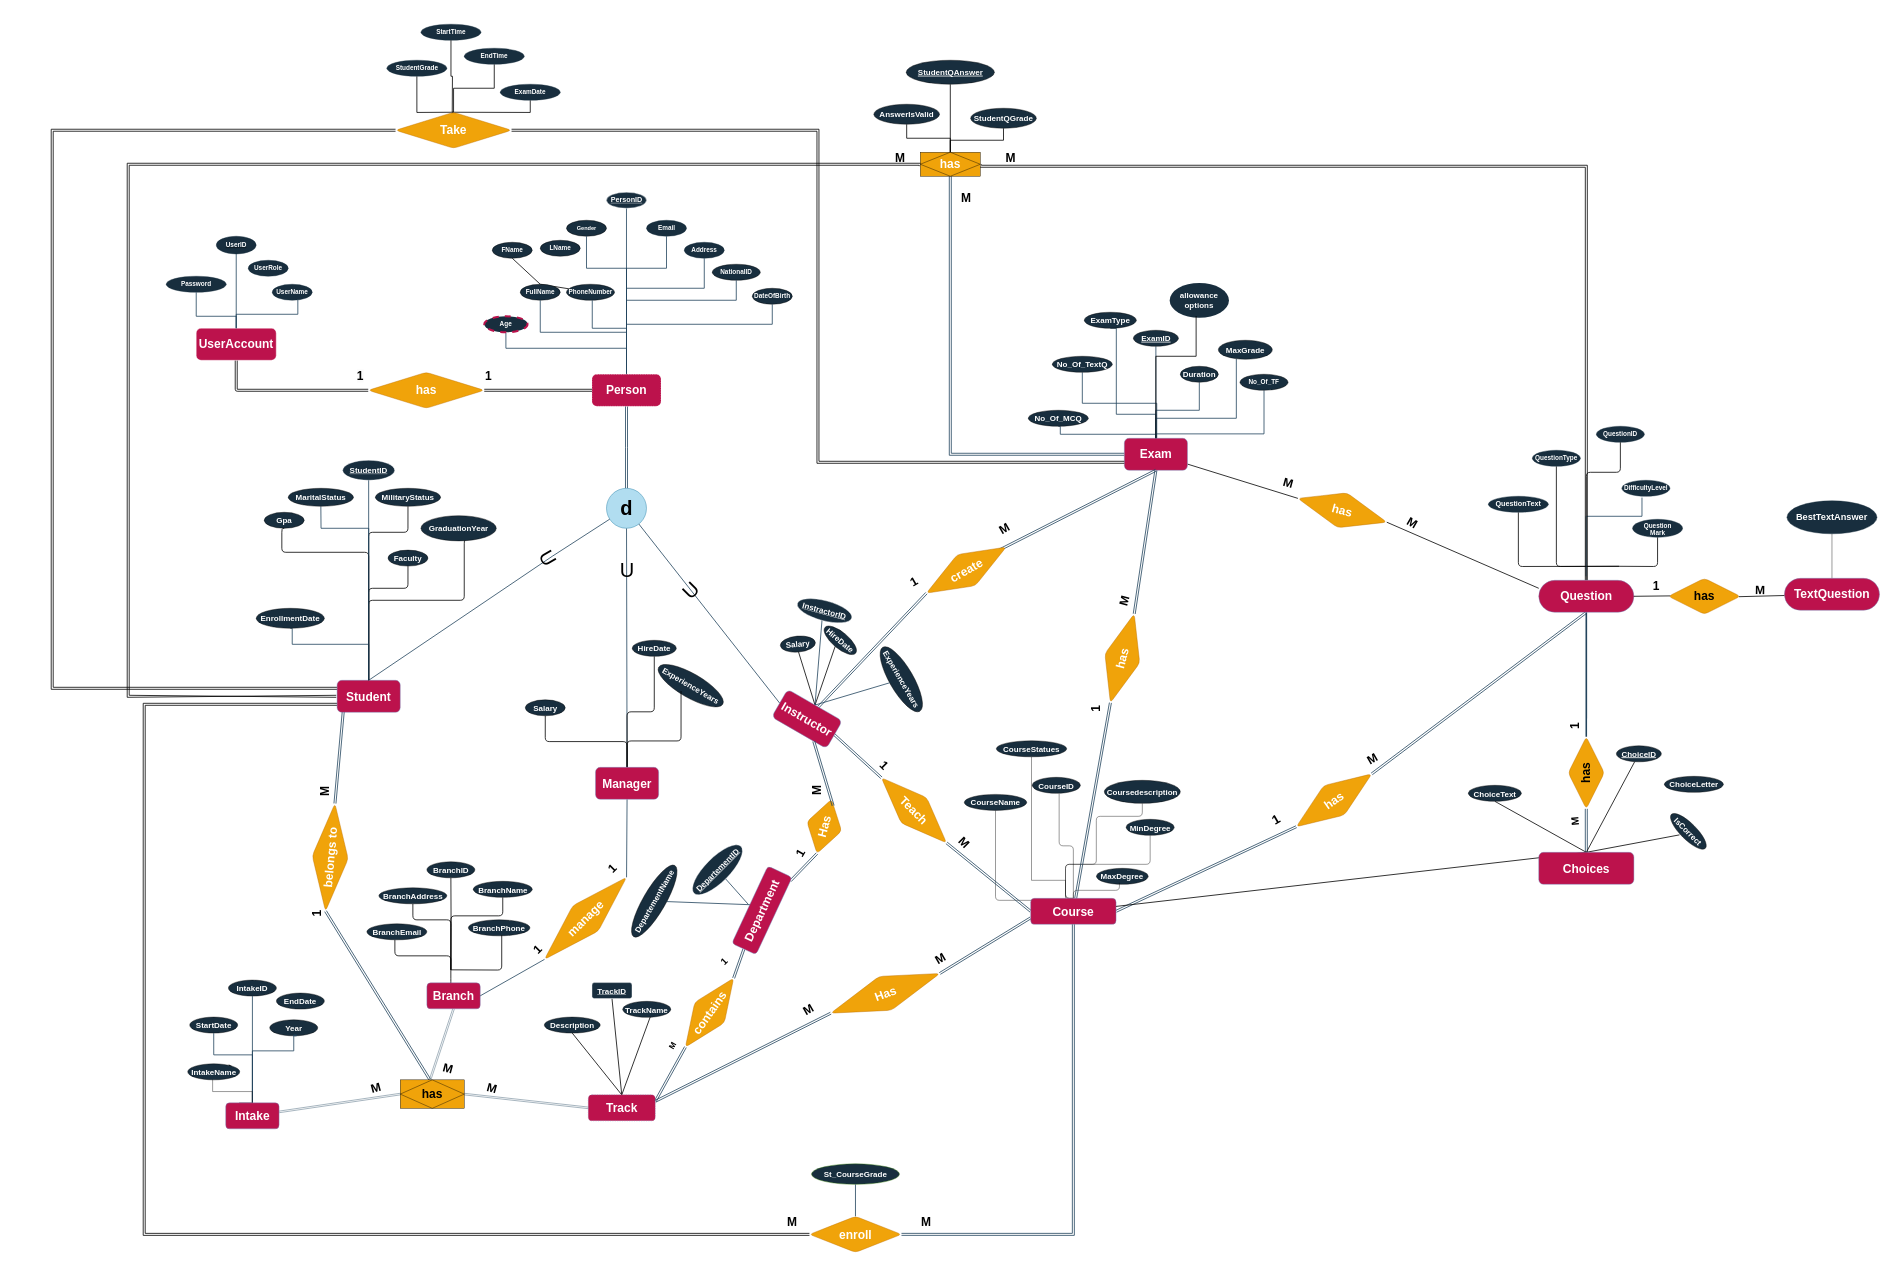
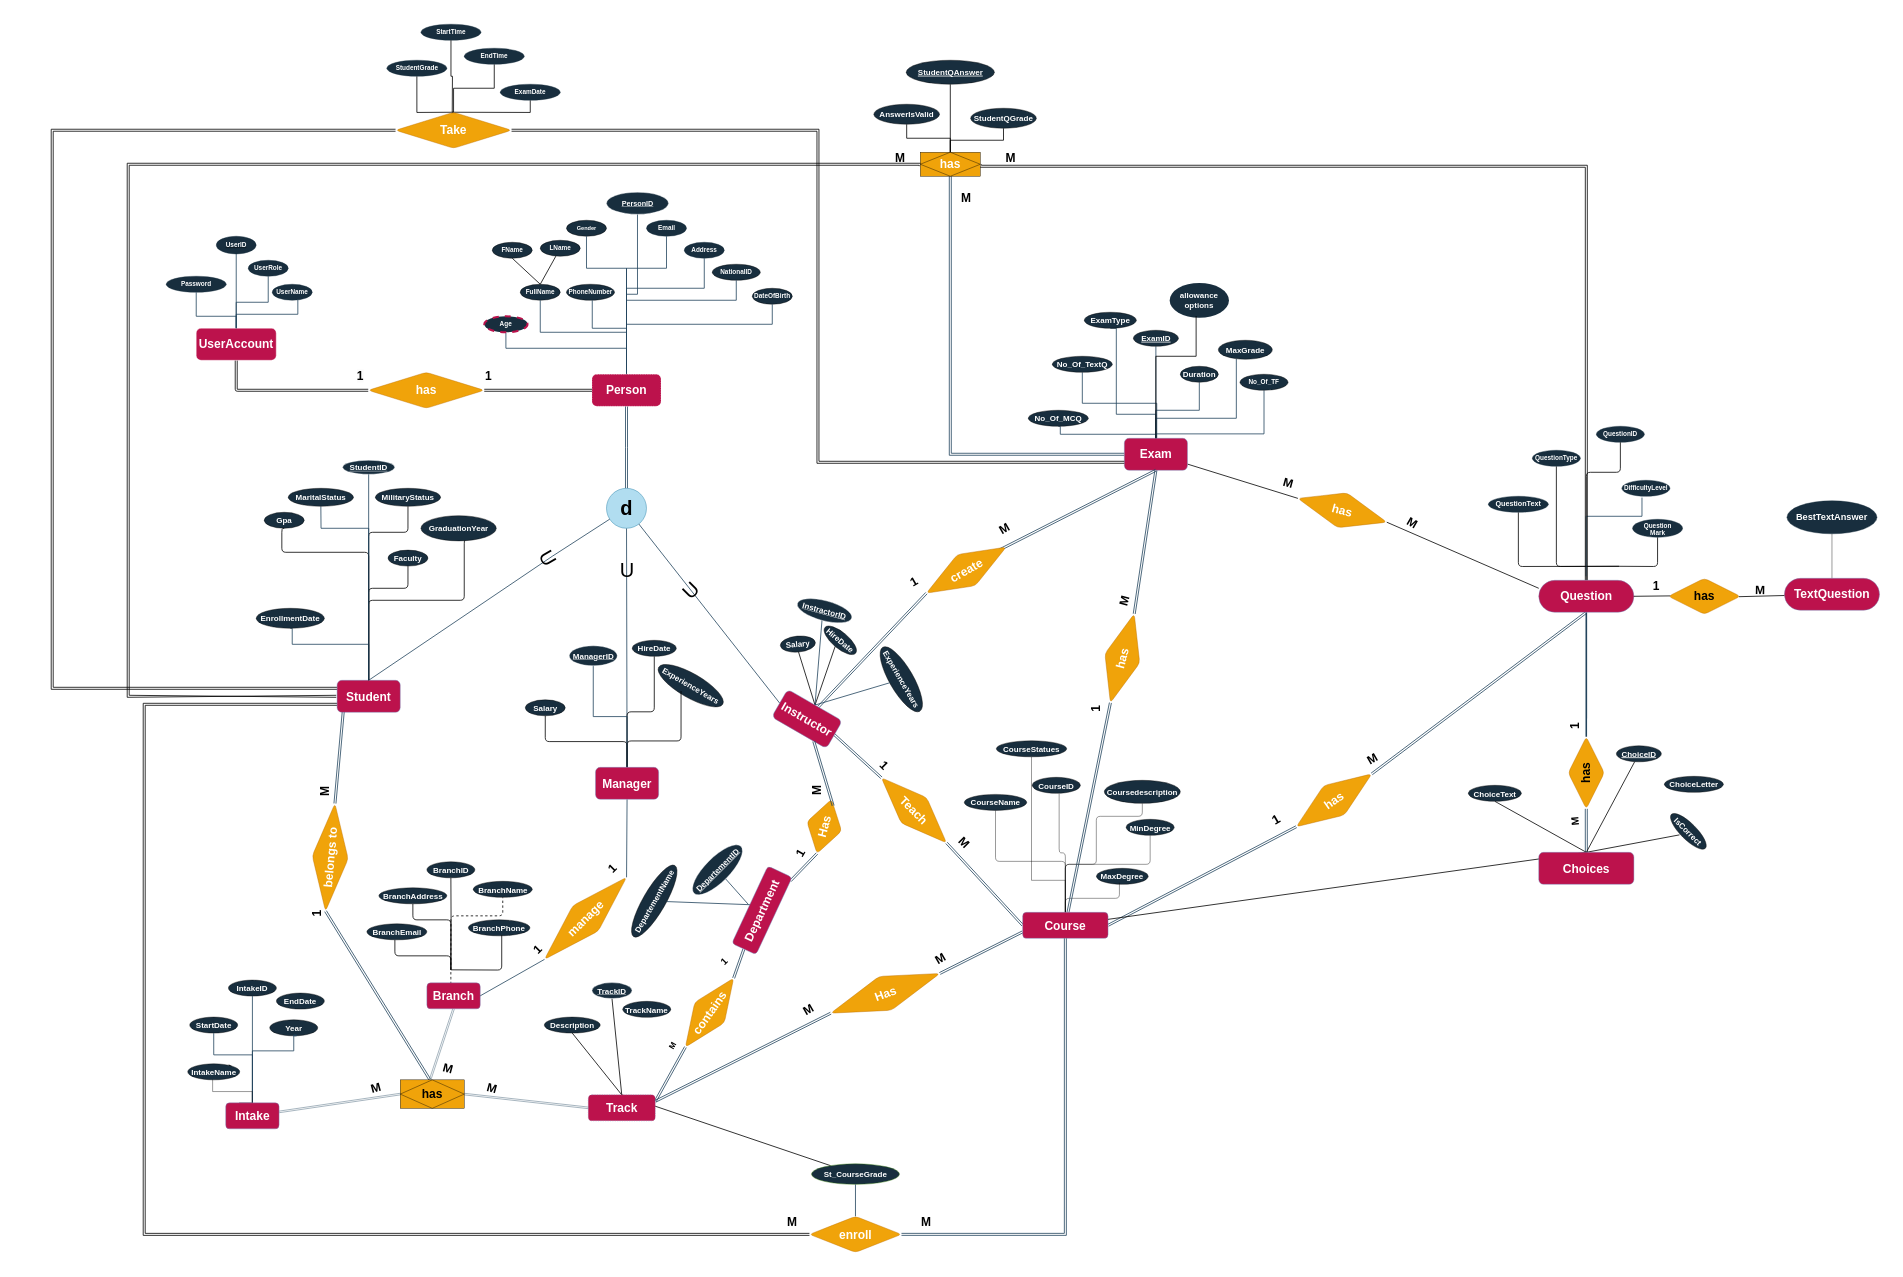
- <mxCell id="25" value="&lt;font style=&quot;font-size: 18px;&quot;&gt;&lt;b&gt;PersonID&lt;/b&gt;&lt;/font&gt;" style="ellipse;whiteSpace=wrap;html=1;align=center;fontStyle=4;strokeColor=#FFFFFF;fontColor=#FFFFFF;fillColor=#182E3E;" parent="1" vertex="1"><mxGeometry x="1515.56" y="480" width="100" height="40" as="geometry" /></mxCell>
+ <mxCell id="25" value="&lt;font style=&quot;font-size: 18px;&quot;&gt;&lt;b&gt;PersonID&lt;/b&gt;&lt;/font&gt;" style="ellipse;whiteSpace=wrap;html=1;align=center;fontStyle=4;strokeColor=#FFFFFF;fontColor=#FFFFFF;fillColor=#182E3E;" parent="1" vertex="1"><mxGeometry x="1515.56" y="480" width="155" height="55" as="geometry" /></mxCell>
- <mxCell id="8" style="rounded=1;orthogonalLoop=1;jettySize=auto;html=1;exitX=0.5;exitY=0;exitDx=0;exitDy=0;endArrow=none;startFill=0;strokeWidth=2;" parent="1" source="10" target="6" edge="1"><mxGeometry relative="1" as="geometry" /></mxCell>
+ <mxCell id="8" style="rounded=1;orthogonalLoop=1;jettySize=auto;html=1;exitX=0.5;exitY=0;exitDx=0;exitDy=0;endArrow=none;startFill=0;strokeWidth=2;" parent="1" source="10" target="13" edge="1"><mxGeometry relative="1" as="geometry" /></mxCell>
+ <mxCell id="35" style="edgeStyle=orthogonalEdgeStyle;rounded=0;orthogonalLoop=1;jettySize=auto;html=1;entryX=0.5;entryY=1;entryDx=0;entryDy=0;strokeColor=#23445D;endArrow=none;startFill=0;strokeWidth=2;" parent="1" source="37" target="29" edge="1"><mxGeometry relative="1" as="geometry" /></mxCell>
- <mxCell id="60" value="&lt;font style=&quot;font-size: 20px;&quot;&gt;&lt;b&gt;StudentID&lt;/b&gt;&lt;/font&gt;" style="ellipse;whiteSpace=wrap;html=1;align=center;fontStyle=4;strokeColor=#FFFFFF;fontColor=#FFFFFF;fillColor=#182E3E;" parent="1" vertex="1"><mxGeometry x="856.08" y="1150" width="130" height="50" as="geometry" /></mxCell>
+ <mxCell id="60" value="&lt;font style=&quot;font-size: 20px;&quot;&gt;&lt;b&gt;StudentID&lt;/b&gt;&lt;/font&gt;" style="ellipse;whiteSpace=wrap;html=1;align=center;fontStyle=4;strokeColor=#FFFFFF;fontColor=#FFFFFF;fillColor=#182E3E;" parent="1" vertex="1"><mxGeometry x="856.08" y="1150" width="130" height="35" as="geometry" /></mxCell>
+ <mxCell id="71" value="&lt;font style=&quot;font-size: 20px;&quot;&gt;&lt;b&gt;ManagerID&lt;/b&gt;&lt;/font&gt;" style="ellipse;whiteSpace=wrap;html=1;align=center;fontStyle=4;strokeColor=#FFFFFF;fontColor=#FFFFFF;fillColor=#182E3E;" parent="1" vertex="1"><mxGeometry x="1422.53" y="1613.75" width="120" height="50" as="geometry" /></mxCell>
+ <mxCell id="68" style="edgeStyle=orthogonalEdgeStyle;rounded=0;orthogonalLoop=1;jettySize=auto;html=1;entryX=0.5;entryY=1;entryDx=0;entryDy=0;strokeColor=#23445D;endArrow=none;startFill=0;strokeWidth=2;" parent="1" source="70" target="71" edge="1"><mxGeometry relative="1" as="geometry" /></mxCell>
- <mxCell id="139" value="&lt;b style=&quot;color: rgb(255, 255, 255);&quot;&gt;&lt;font style=&quot;font-size: 30px;&quot;&gt;Course&lt;/font&gt;&lt;/b&gt;" style="html=1;dashed=0;whiteSpace=wrap;fillColor=light-dark(#bc124c, #1d293b);strokeColor=#6c8ebf;rounded=1;" parent="1" vertex="1"><mxGeometry x="2575.94" y="2245" width="213.4" height="65" as="geometry" /></mxCell>
+ <mxCell id="139" value="&lt;b style=&quot;color: rgb(255, 255, 255);&quot;&gt;&lt;font style=&quot;font-size: 30px;&quot;&gt;Course&lt;/font&gt;&lt;/b&gt;" style="html=1;dashed=0;whiteSpace=wrap;fillColor=light-dark(#bc124c, #1d293b);strokeColor=#6c8ebf;rounded=1;" parent="1" vertex="1"><mxGeometry x="2555.94" y="2280" width="213.4" height="65" as="geometry" /></mxCell>
- <mxCell id="91" style="rounded=1;orthogonalLoop=1;jettySize=auto;html=1;entryX=0.5;entryY=1;entryDx=0;entryDy=0;exitX=0.449;exitY=0.048;exitDx=0;exitDy=0;endArrow=none;startFill=0;edgeStyle=orthogonalEdgeStyle;strokeWidth=2;exitPerimeter=0;" parent="1" source="97" target="89" edge="1"><mxGeometry relative="1" as="geometry"><mxPoint x="1269.89" y="2373.69" as="targetPoint" /><mxPoint x="1126.57" y="2423.75" as="sourcePoint" /><Array as="points"><mxPoint x="1126.57" y="2454.75" /><mxPoint x="1126.57" y="2288.75" /><mxPoint x="1256.57" y="2288.75" /></Array></mxGeometry></mxCell>
+ <mxCell id="91" style="rounded=1;orthogonalLoop=1;jettySize=auto;html=1;entryX=0.5;entryY=1;entryDx=0;entryDy=0;exitX=0.449;exitY=0.048;exitDx=0;exitDy=0;endArrow=none;startFill=0;edgeStyle=orthogonalEdgeStyle;strokeWidth=2;exitPerimeter=0;dashed=1;" parent="1" source="97" target="89" edge="1"><mxGeometry relative="1" as="geometry"><mxPoint x="1269.89" y="2373.69" as="targetPoint" /><mxPoint x="1126.57" y="2423.75" as="sourcePoint" /><Array as="points"><mxPoint x="1126.57" y="2454.75" /><mxPoint x="1126.57" y="2288.75" /><mxPoint x="1256.57" y="2288.75" /></Array></mxGeometry></mxCell>
- <mxCell id="121" value="&lt;b style=&quot;color: rgb(0, 0, 0); font-family: monospace;&quot;&gt;&lt;font style=&quot;color: rgb(255, 255, 255); font-size: 20px;&quot; face=&quot;Helvetica&quot;&gt;TrackID&lt;/font&gt;&lt;/b&gt;" style="whiteSpace=wrap;html=1;align=center;fontStyle=4;strokeColor=#FFFFFF;fontColor=#FFFFFF;fillColor=#182E3E;rounded=1;" parent="1" vertex="1"><mxGeometry x="1479.31" y="2455.63" width="100" height="40" as="geometry" /></mxCell>
+ <mxCell id="121" value="&lt;b style=&quot;color: rgb(0, 0, 0); font-family: monospace;&quot;&gt;&lt;font style=&quot;color: rgb(255, 255, 255); font-size: 20px;&quot; face=&quot;Helvetica&quot;&gt;TrackID&lt;/font&gt;&lt;/b&gt;" style="ellipse;whiteSpace=wrap;html=1;align=center;fontStyle=4;strokeColor=#FFFFFF;fontColor=#FFFFFF;fillColor=#182E3E;" parent="1" vertex="1"><mxGeometry x="1479.31" y="2455.63" width="100" height="40" as="geometry" /></mxCell>
- <mxCell id="117" style="rounded=1;orthogonalLoop=1;jettySize=auto;html=1;exitX=0.5;exitY=0;exitDx=0;exitDy=0;endArrow=none;startFill=0;entryX=0.573;entryY=0.971;entryDx=0;entryDy=0;entryPerimeter=0;strokeWidth=2;" parent="1" source="120" target="116" edge="1"><mxGeometry relative="1" as="geometry"><mxPoint x="1570" y="2717.5" as="sourcePoint" /><mxPoint x="1687.5" y="2663.75" as="targetPoint" /></mxGeometry></mxCell>
+ <mxCell id="117" style="rounded=1;orthogonalLoop=1;jettySize=auto;html=1;exitX=0.5;exitY=0;exitDx=0;exitDy=0;endArrow=none;startFill=0;strokeWidth=2;" parent="1" source="120" target="215" edge="1"><mxGeometry relative="1" as="geometry"><mxPoint x="1570" y="2717.5" as="sourcePoint" /><mxPoint x="1687.5" y="2663.75" as="targetPoint" /></mxGeometry></mxCell>
